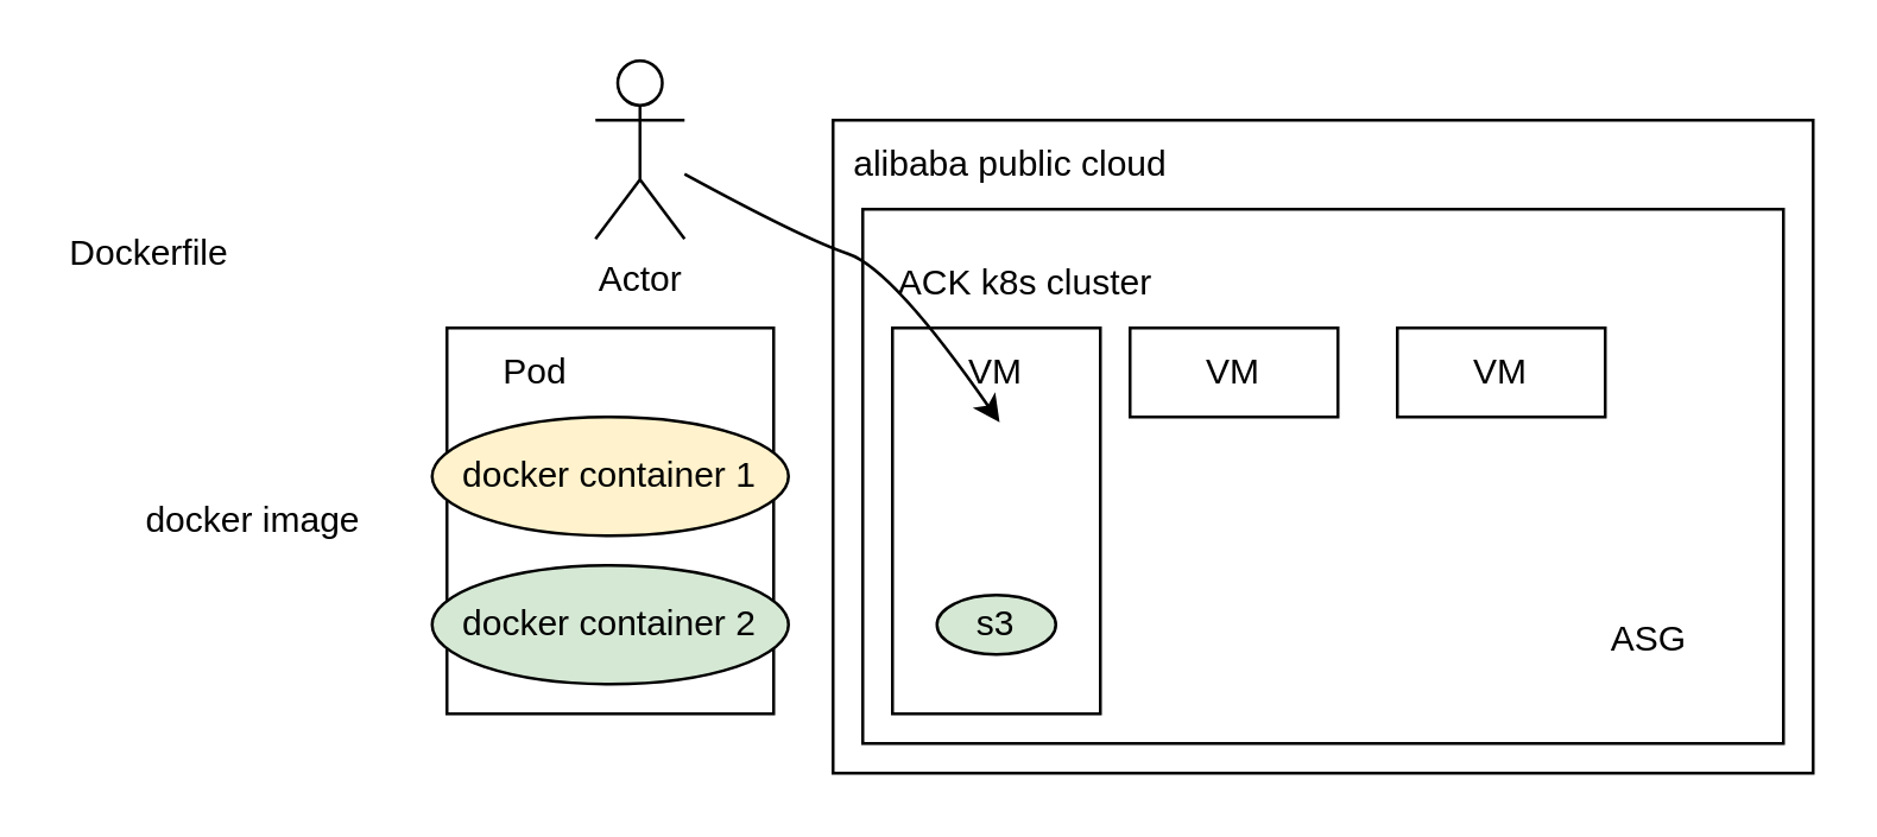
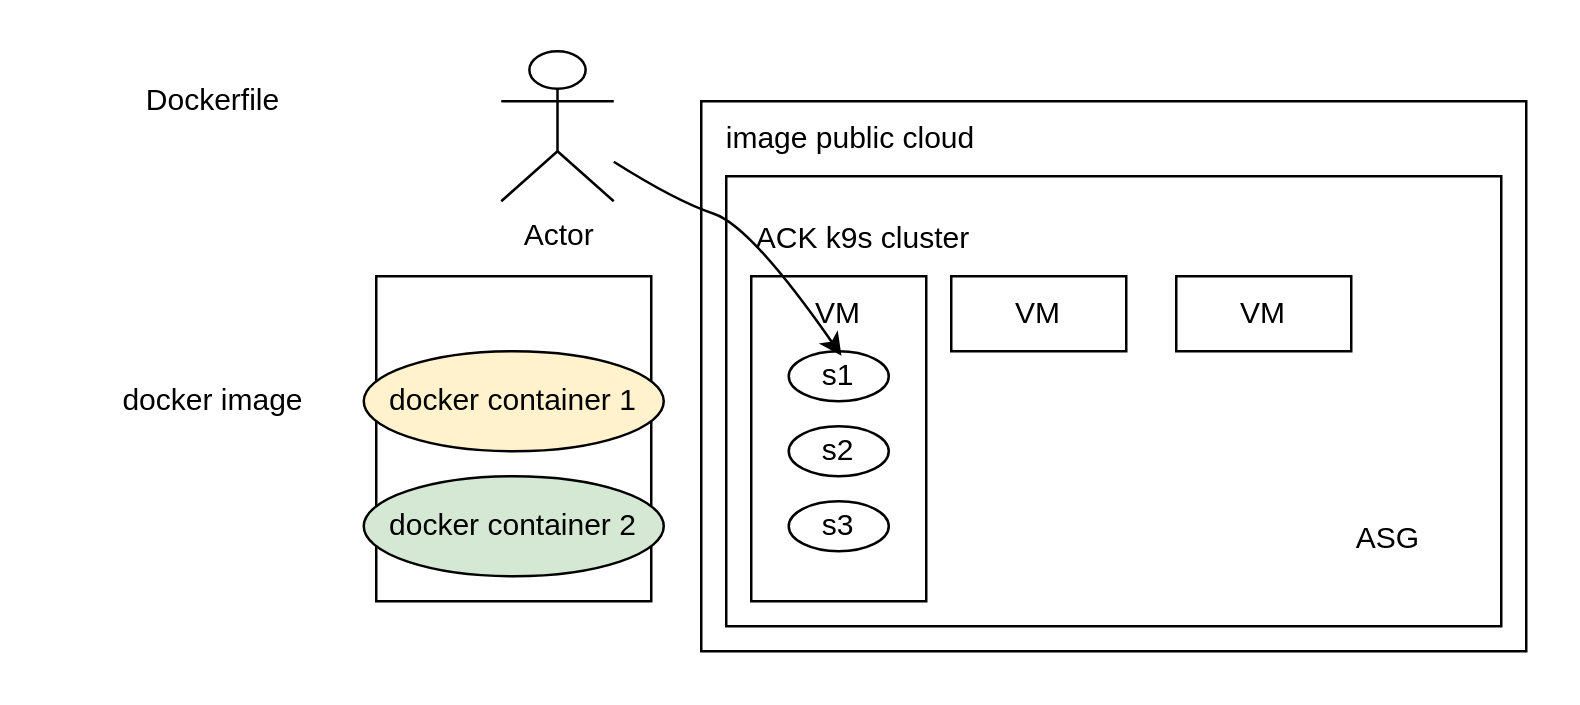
- <mxCell id="19" value="Actor" style="shape=umlActor;verticalLabelPosition=bottom;verticalAlign=top;html=1;outlineConnect=0;" vertex="1" parent="1"><mxGeometry x="200" y="20" width="30" height="60" as="geometry" /></mxCell>
+ <mxCell id="19" value="Actor" style="shape=umlActor;verticalLabelPosition=bottom;verticalAlign=top;html=1;outlineConnect=0;" vertex="1" parent="1"><mxGeometry x="200" y="20" width="45" height="60" as="geometry" /></mxCell>
- <mxCell id="3" value="alibaba public cloud" style="text;html=1;strokeColor=none;fillColor=none;align=center;verticalAlign=middle;whiteSpace=wrap;rounded=0;" vertex="1" parent="1"><mxGeometry x="280" y="40" width="120" height="30" as="geometry" /></mxCell>
+ <mxCell id="3" value="image public cloud" style="text;html=1;strokeColor=none;fillColor=none;align=center;verticalAlign=middle;whiteSpace=wrap;rounded=0;" vertex="1" parent="1"><mxGeometry x="280" y="40" width="120" height="30" as="geometry" /></mxCell>
- <mxCell id="18" value="Dockerfile" style="text;html=1;strokeColor=none;fillColor=none;align=center;verticalAlign=middle;whiteSpace=wrap;rounded=0;" vertex="1" parent="1"><mxGeometry x="20" y="70" width="60" height="30" as="geometry" /></mxCell>
+ <mxCell id="18" value="Dockerfile" style="text;html=1;strokeColor=none;fillColor=none;align=center;verticalAlign=middle;whiteSpace=wrap;rounded=0;" vertex="1" parent="1"><mxGeometry x="55" y="25" width="60" height="30" as="geometry" /></mxCell>
- <mxCell id="5" value="ACK k8s cluster" style="text;html=1;strokeColor=none;fillColor=none;align=center;verticalAlign=middle;whiteSpace=wrap;rounded=0;" vertex="1" parent="1"><mxGeometry x="300" y="80" width="90" height="30" as="geometry" /></mxCell>
+ <mxCell id="5" value="ACK k9s cluster" style="text;html=1;strokeColor=none;fillColor=none;align=center;verticalAlign=middle;whiteSpace=wrap;rounded=0;" vertex="1" parent="1"><mxGeometry x="300" y="80" width="90" height="30" as="geometry" /></mxCell>
- <mxCell id="14" value="Pod" style="text;html=1;strokeColor=none;fillColor=none;align=center;verticalAlign=middle;whiteSpace=wrap;rounded=0;" vertex="1" parent="1"><mxGeometry x="150" y="110" width="60" height="30" as="geometry" /></mxCell>
+ <mxCell id="10" value="s1" style="ellipse;whiteSpace=wrap;html=1;" vertex="1" parent="1"><mxGeometry x="315" y="140" width="40" height="20" as="geometry" /></mxCell>
- <mxCell id="17" value="docker image" style="text;html=1;strokeColor=none;fillColor=none;align=center;verticalAlign=middle;whiteSpace=wrap;rounded=0;" vertex="1" parent="1"><mxGeometry x="40" y="160" width="90" height="30" as="geometry" /></mxCell>
+ <mxCell id="17" value="docker image" style="text;html=1;strokeColor=none;fillColor=none;align=center;verticalAlign=middle;whiteSpace=wrap;rounded=0;" vertex="1" parent="1"><mxGeometry x="40" y="145" width="90" height="30" as="geometry" /></mxCell>
+ <mxCell id="11" value="s2" style="ellipse;whiteSpace=wrap;html=1;" vertex="1" parent="1"><mxGeometry x="315" y="170" width="40" height="20" as="geometry" /></mxCell>
- <mxCell id="12" value="s3" style="ellipse;whiteSpace=wrap;html=1;fillColor=#d5e8d4;" vertex="1" parent="1"><mxGeometry x="315" y="200" width="40" height="20" as="geometry" /></mxCell>
+ <mxCell id="12" value="s3" style="ellipse;whiteSpace=wrap;html=1;" vertex="1" parent="1"><mxGeometry x="315" y="200" width="40" height="20" as="geometry" /></mxCell>
